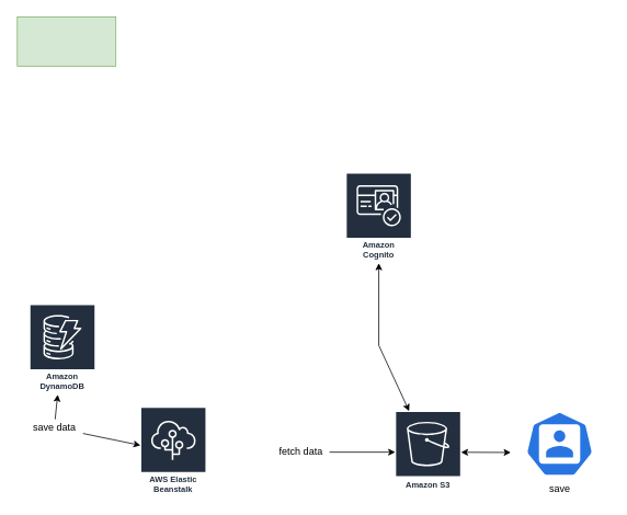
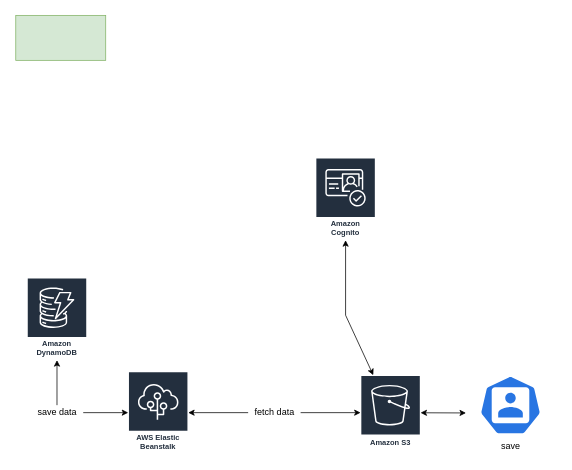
- <mxCell id="12" value="save data" style="text;html=1;resizable=0;autosize=1;align=center;verticalAlign=middle;points=[];fillColor=none;strokeColor=none;rounded=0;" vertex="1" parent="1"><mxGeometry x="30" y="510" width="70" height="20" as="geometry" /></mxCell>
+ <mxCell id="12" value="save data" style="text;html=1;resizable=0;autosize=1;align=center;verticalAlign=middle;points=[];fillColor=none;strokeColor=none;rounded=0;" vertex="1" parent="1"><mxGeometry x="40" y="540" width="70" height="20" as="geometry" /></mxCell>
+ <mxCell id="11" value="" style="endArrow=none;startArrow=classic;html=1;rounded=0;" edge="1" parent="1" source="5" target="10"><mxGeometry width="50" height="50" relative="1" as="geometry"><mxPoint x="230" y="652.143" as="sourcePoint" /><mxPoint x="440" y="650" as="targetPoint" /><Array as="points" /></mxGeometry></mxCell>
